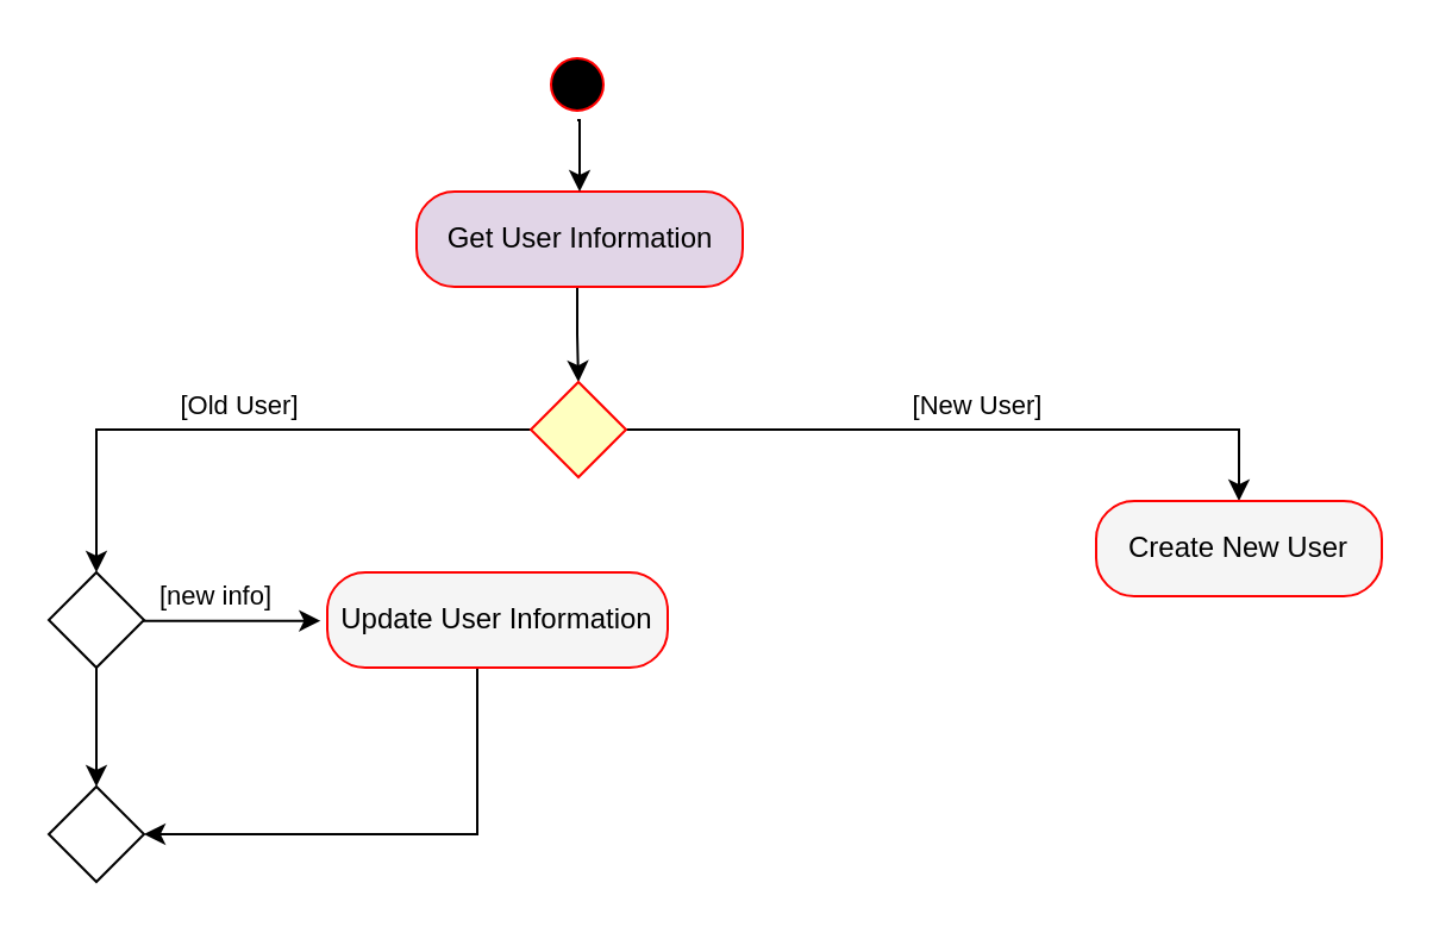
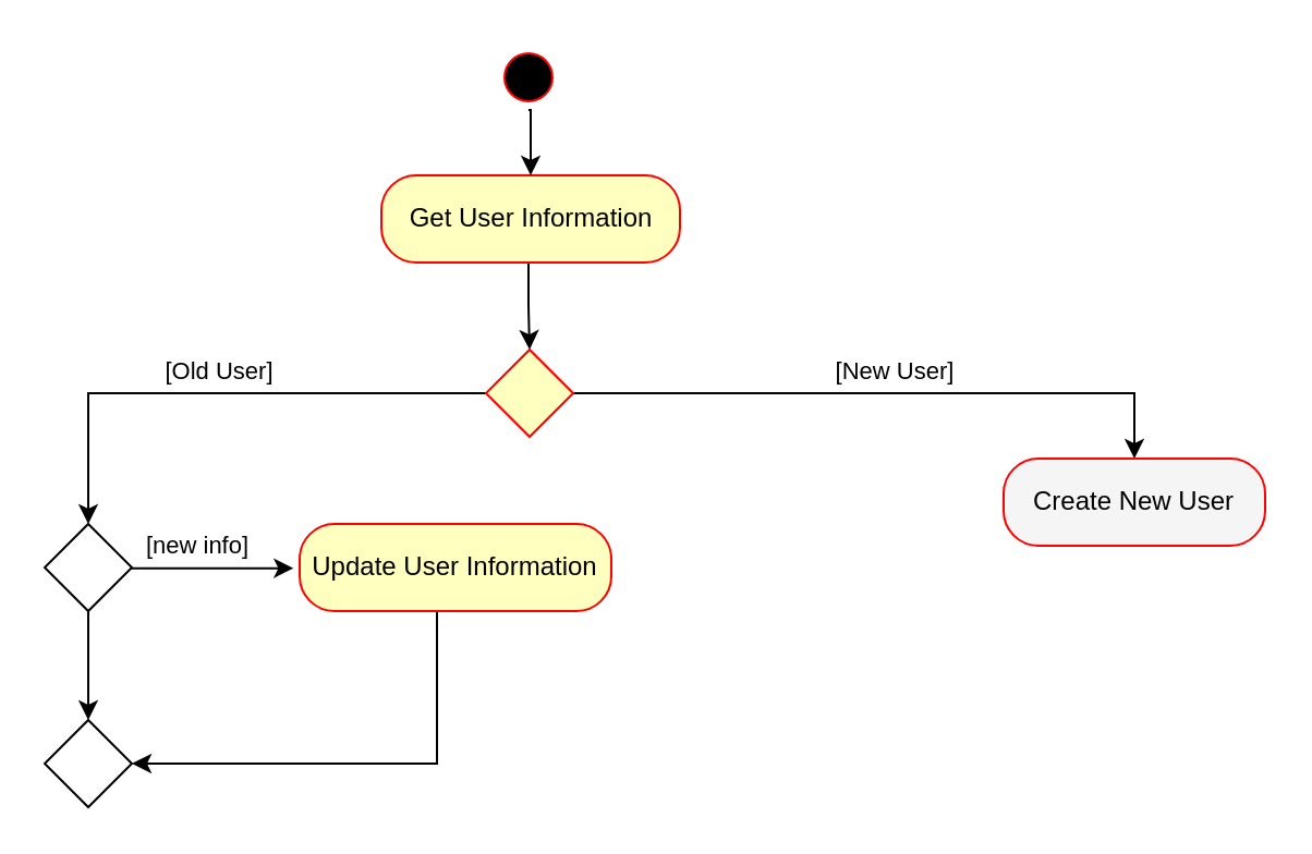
- <mxCell id="3" value="Get User Information" style="rounded=1;whiteSpace=wrap;html=1;arcSize=40;fontColor=#000000;fillColor=#e1d5e7;strokeColor=#ff0000;labelBackgroundColor=none;" parent="1" vertex="1"><mxGeometry x="174.5" y="80" width="137" height="40" as="geometry" /></mxCell>
+ <mxCell id="3" value="Get User Information" style="rounded=1;whiteSpace=wrap;html=1;arcSize=40;fontColor=#000000;fillColor=#FFFFC0;strokeColor=#ff0000;labelBackgroundColor=none;" parent="1" vertex="1"><mxGeometry x="174.5" y="80" width="137" height="40" as="geometry" /></mxCell>
- <mxCell id="11" value="Update User Information" style="rounded=1;whiteSpace=wrap;html=1;arcSize=40;fontColor=#000000;fillColor=#f5f5f5;strokeColor=#ff0000;" vertex="1" parent="1"><mxGeometry x="137" y="240" width="143" height="40" as="geometry" /></mxCell>
+ <mxCell id="11" value="Update User Information" style="rounded=1;whiteSpace=wrap;html=1;arcSize=40;fontColor=#000000;fillColor=#ffffc0;strokeColor=#ff0000;" vertex="1" parent="1"><mxGeometry x="137" y="240" width="143" height="40" as="geometry" /></mxCell>
